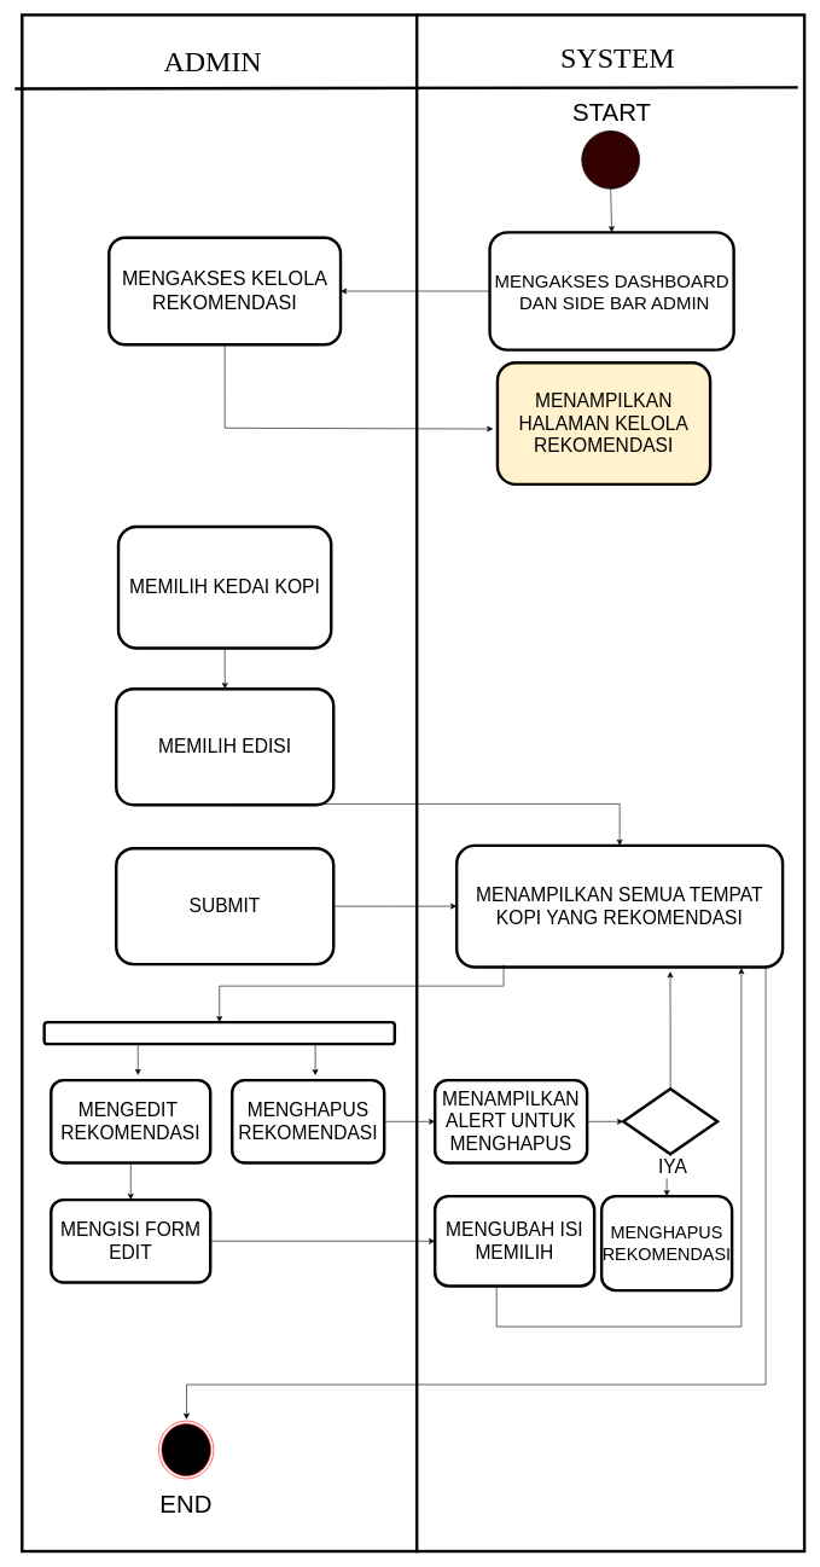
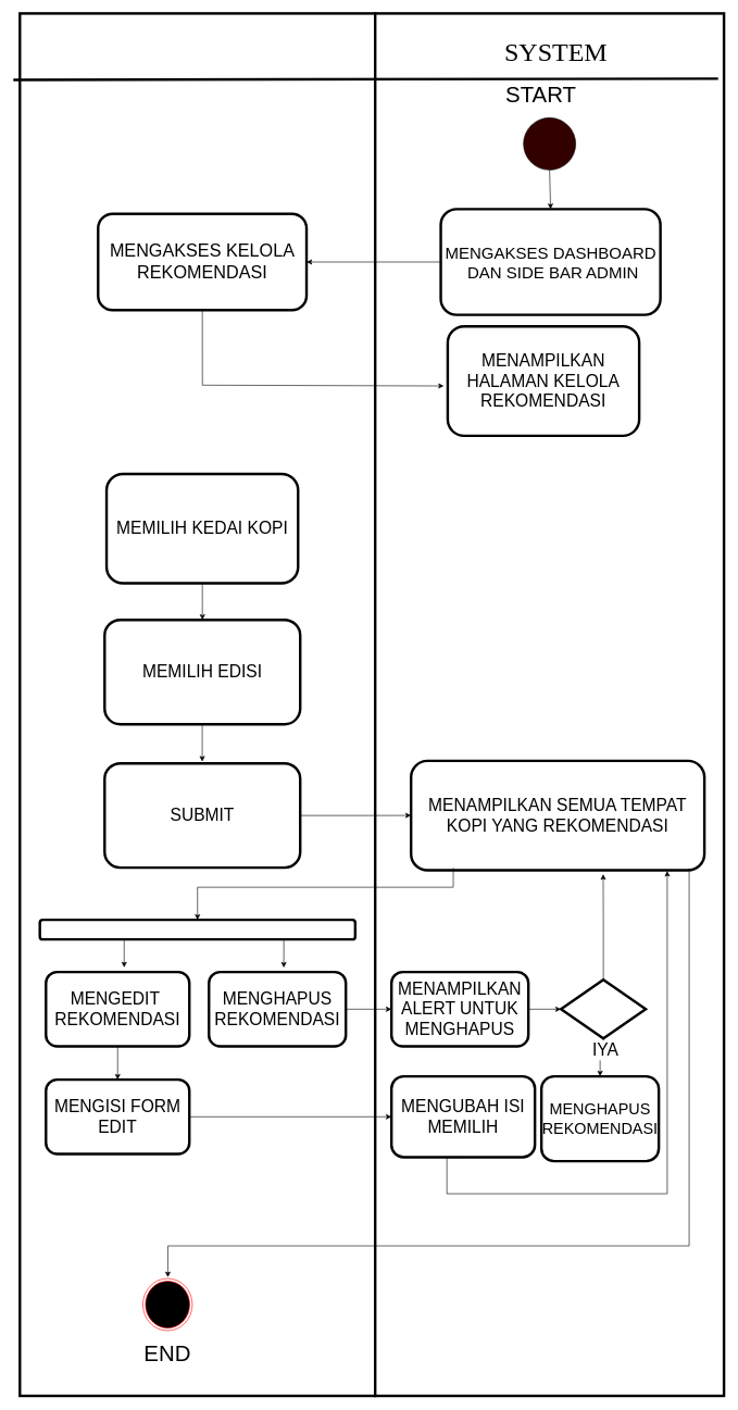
- <mxCell id="5" value="&lt;font style=&quot;font-size: 40px;&quot; face=&quot;Times New Roman&quot;&gt;ADMIN&lt;/font&gt;" style="text;html=1;align=center;verticalAlign=middle;whiteSpace=wrap;rounded=0;" vertex="1" parent="1"><mxGeometry x="195.625" y="70" width="195" height="30" as="geometry" /></mxCell>
- <mxCell id="35" value="&lt;font style=&quot;font-size: 34px;&quot;&gt;START&lt;/font&gt;" style="text;html=1;align=center;verticalAlign=middle;whiteSpace=wrap;rounded=0;" vertex="1" parent="1"><mxGeometry x="780.615" y="140" width="126.87" height="30" as="geometry" /></mxCell>
+ <mxCell id="35" value="&lt;font style=&quot;font-size: 34px;&quot;&gt;START&lt;/font&gt;" style="text;html=1;align=center;verticalAlign=middle;whiteSpace=wrap;rounded=0;" vertex="1" parent="1"><mxGeometry x="765.615" y="130" width="126.87" height="30" as="geometry" /></mxCell>
- <mxCell id="10" value="&lt;font style=&quot;font-size: 26px;&quot;&gt;MENAMPILKAN HALAMAN KELOLA REKOMENDASI&lt;/font&gt;" style="whiteSpace=wrap;html=1;rounded=1;strokeWidth=4;fillColor=#fff2cc;" vertex="1" parent="1"><mxGeometry x="686.245" y="500" width="293.75" height="167.72" as="geometry" /></mxCell>
+ <mxCell id="10" value="&lt;font style=&quot;font-size: 26px;&quot;&gt;MENAMPILKAN HALAMAN KELOLA REKOMENDASI&lt;/font&gt;" style="whiteSpace=wrap;html=1;rounded=1;strokeWidth=4;" vertex="1" parent="1"><mxGeometry x="686.245" y="500" width="293.75" height="167.72" as="geometry" /></mxCell>
- <mxCell id="42" value="" style="edgeStyle=orthogonalEdgeStyle;rounded=0;orthogonalLoop=1;jettySize=auto;html=1;exitX=0.499;exitY=0.992;exitDx=0;exitDy=0;exitPerimeter=0;" edge="1" parent="1" source="16" target="38"><mxGeometry relative="1" as="geometry"><mxPoint x="309.63" y="1110" as="sourcePoint" /><mxPoint x="309.63" y="1166" as="targetPoint" /></mxGeometry></mxCell>
+ <mxCell id="42" value="" style="edgeStyle=orthogonalEdgeStyle;rounded=0;orthogonalLoop=1;jettySize=auto;html=1;exitX=0.499;exitY=0.992;exitDx=0;exitDy=0;exitPerimeter=0;entryX=0.499;entryY=-0.017;entryDx=0;entryDy=0;entryPerimeter=0;" edge="1" parent="1" source="16" target="43"><mxGeometry relative="1" as="geometry"><mxPoint x="309.63" y="1110" as="sourcePoint" /><mxPoint x="309.63" y="1166" as="targetPoint" /></mxGeometry></mxCell>
